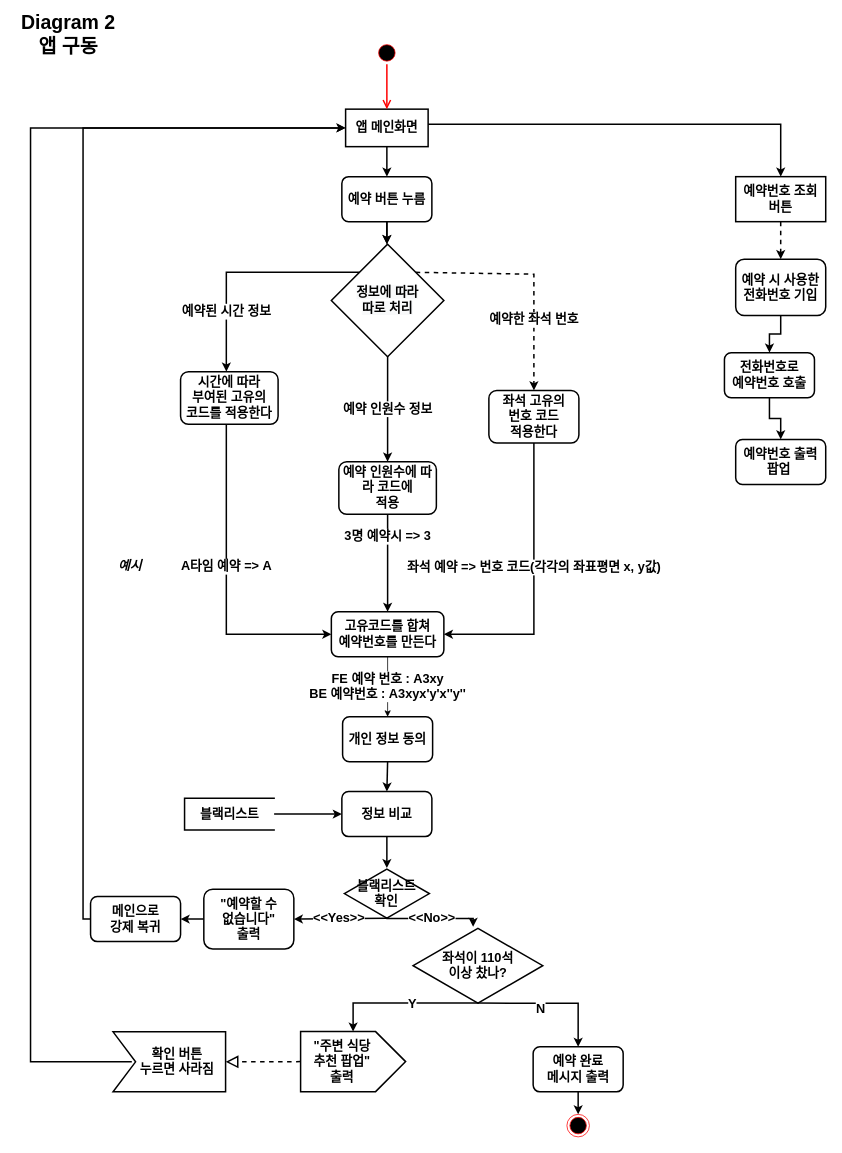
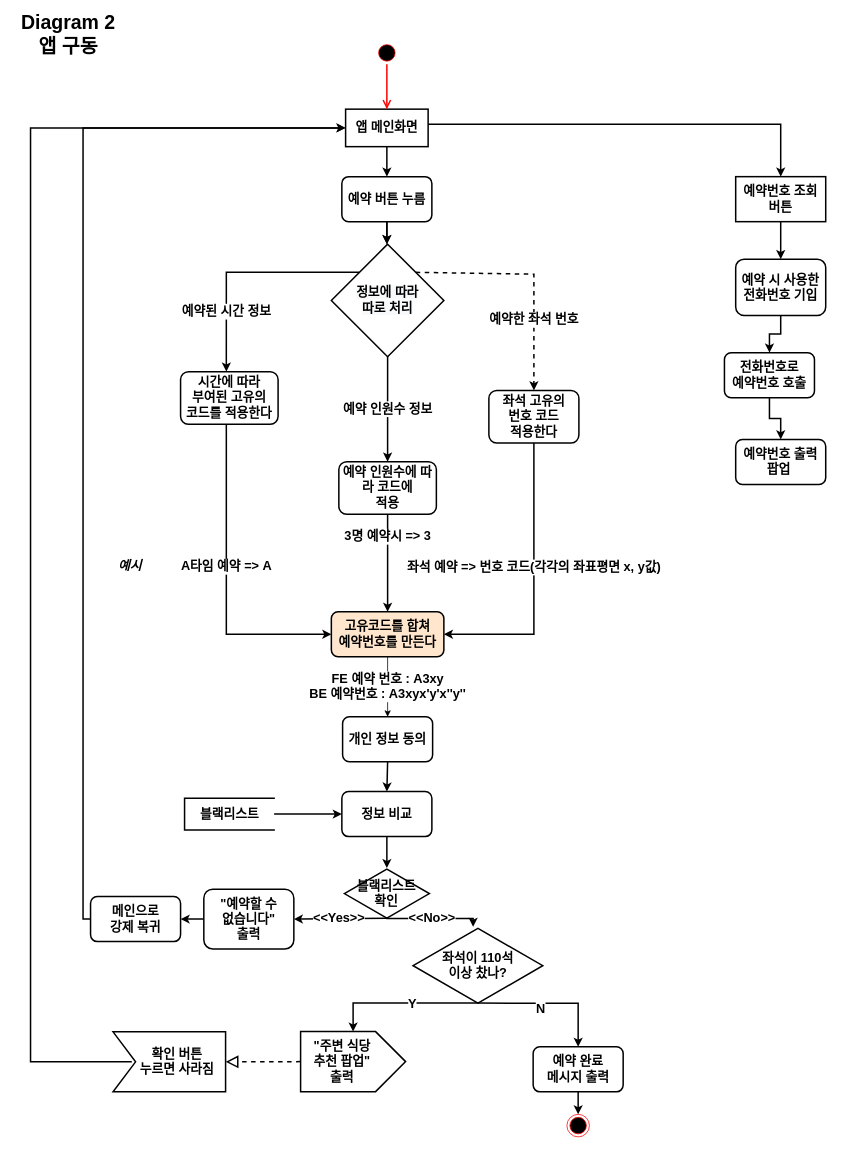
- <mxCell id="40" value="" style="edgeStyle=orthogonalEdgeStyle;rounded=0;orthogonalLoop=1;jettySize=auto;html=1;fontStyle=1;fontSize=17;strokeWidth=2;dashed=1;" parent="1" source="41" target="43" edge="1"><mxGeometry relative="1" as="geometry" /></mxCell>
+ <mxCell id="40" value="" style="edgeStyle=orthogonalEdgeStyle;rounded=0;orthogonalLoop=1;jettySize=auto;html=1;fontStyle=1;fontSize=17;strokeWidth=2;" parent="1" source="41" target="43" edge="1"><mxGeometry relative="1" as="geometry" /></mxCell>
- <mxCell id="55" value="고유코드를 합쳐 &lt;br style=&quot;font-size: 17px;&quot;&gt;예약번호를 만든다" style="rounded=1;whiteSpace=wrap;html=1;fontSize=17;fontStyle=1;strokeWidth=2;" parent="1" vertex="1"><mxGeometry x="440.99" y="815" width="150" height="60" as="geometry" /></mxCell>
+ <mxCell id="55" value="고유코드를 합쳐 &lt;br style=&quot;font-size: 17px;&quot;&gt;예약번호를 만든다" style="rounded=1;whiteSpace=wrap;html=1;fontSize=17;fontStyle=1;strokeWidth=2;fillColor=#ffe6cc;" parent="1" vertex="1"><mxGeometry x="440.99" y="815" width="150" height="60" as="geometry" /></mxCell>
